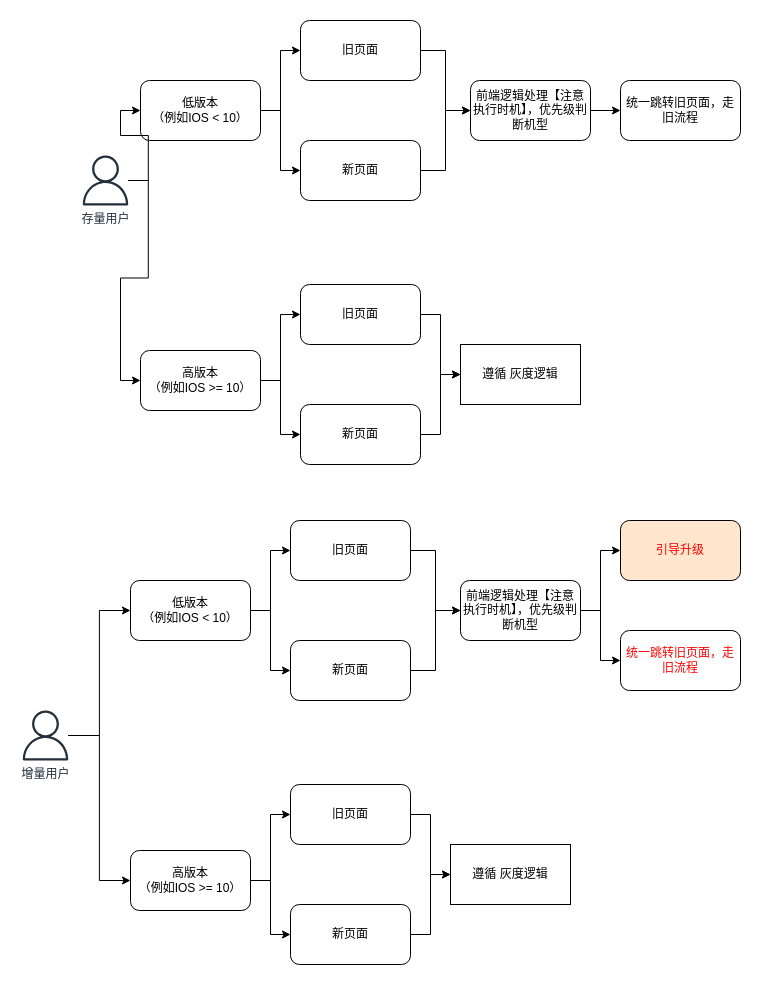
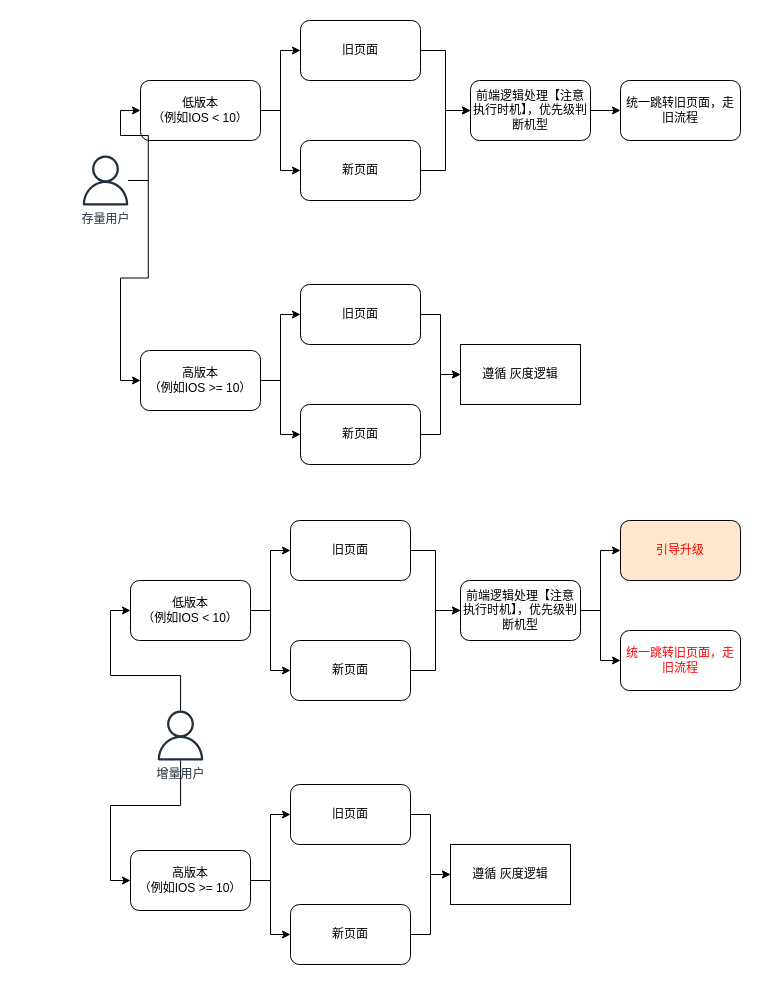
- <mxCell id="3" value="增量用户" style="sketch=0;outlineConnect=0;fontColor=#232F3E;gradientColor=none;fillColor=#232F3D;strokeColor=none;dashed=0;verticalLabelPosition=bottom;verticalAlign=top;align=center;html=1;fontSize=12;fontStyle=0;aspect=fixed;pointerEvents=1;shape=mxgraph.aws4.user;" vertex="1" parent="2"><mxGeometry y="190" width="50" height="50" as="geometry" /></mxCell>
+ <mxCell id="3" value="增量用户" style="sketch=0;outlineConnect=0;fontColor=#232F3E;gradientColor=none;fillColor=#232F3D;strokeColor=none;dashed=0;verticalLabelPosition=bottom;verticalAlign=top;align=center;html=1;fontSize=12;fontStyle=0;aspect=fixed;pointerEvents=1;shape=mxgraph.aws4.user;" vertex="1" parent="2"><mxGeometry x="135" y="190" width="50" height="50" as="geometry" /></mxCell>
